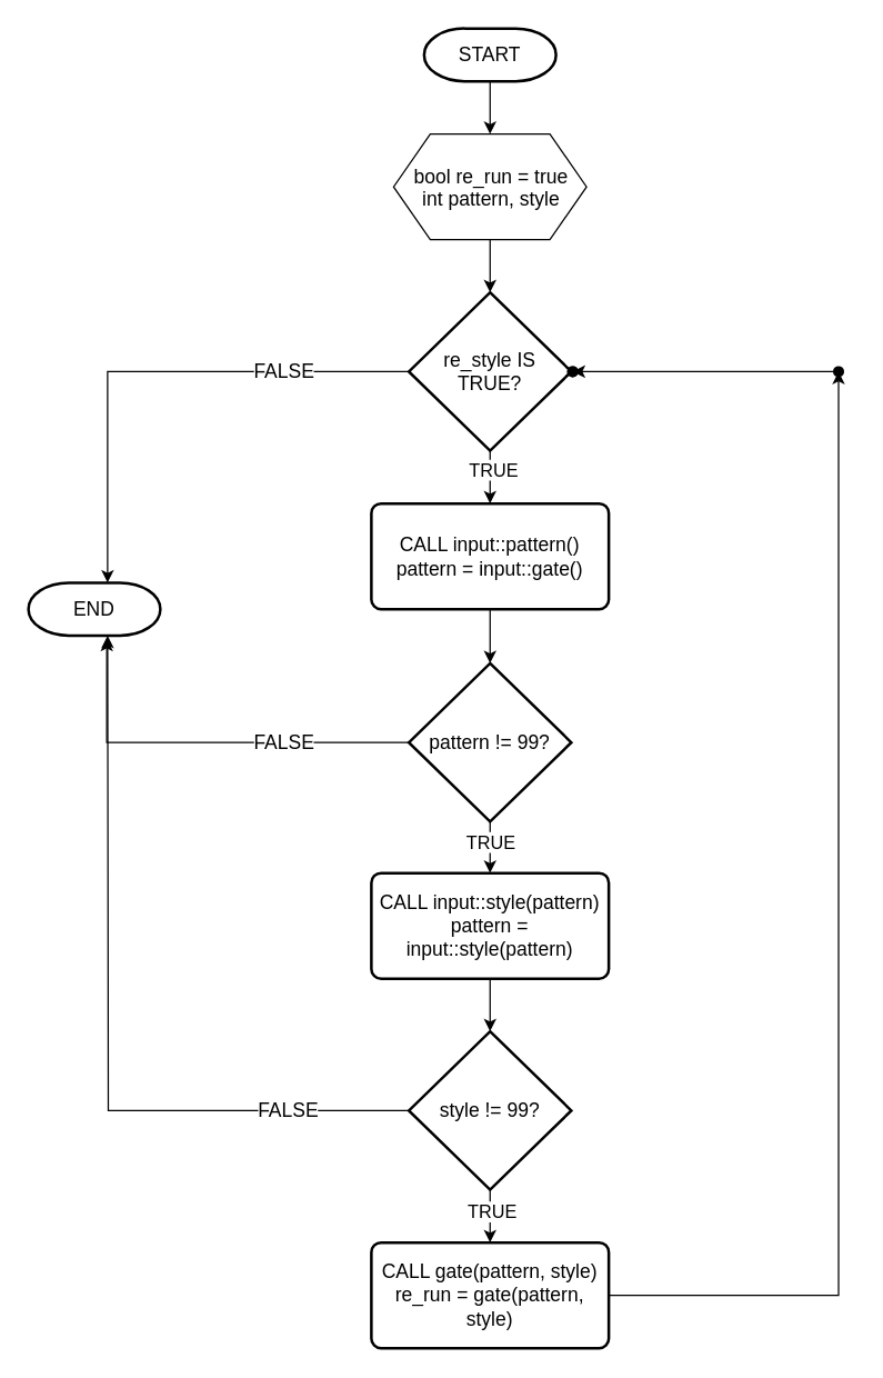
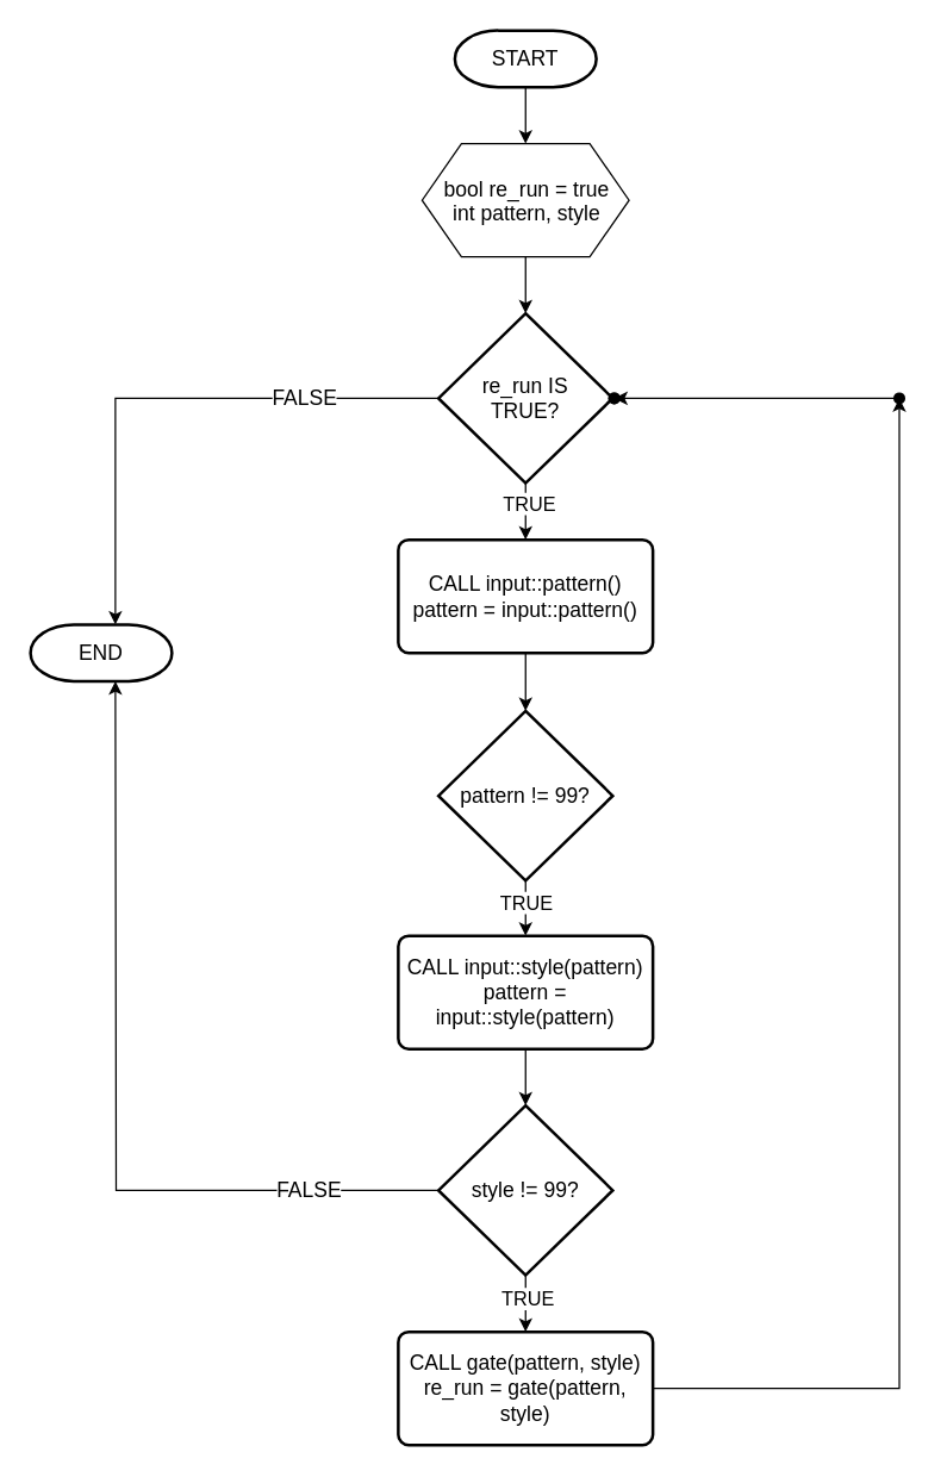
- <mxCell id="8" value="re_style IS&lt;div&gt;TRUE?&lt;/div&gt;" style="strokeWidth=2;html=1;shape=mxgraph.flowchart.decision;whiteSpace=wrap;fontSize=14;" parent="1" vertex="1"><mxGeometry x="294" y="210" width="117" height="114" as="geometry" /></mxCell>
+ <mxCell id="8" value="re_run IS&lt;div&gt;TRUE?&lt;/div&gt;" style="strokeWidth=2;html=1;shape=mxgraph.flowchart.decision;whiteSpace=wrap;fontSize=14;" parent="1" vertex="1"><mxGeometry x="294" y="210" width="117" height="114" as="geometry" /></mxCell>
- <mxCell id="10" value="CALL input::pattern()&lt;div style=&quot;font-size: 14px;&quot;&gt;pattern = input::gate()&lt;/div&gt;" style="rounded=1;whiteSpace=wrap;html=1;absoluteArcSize=1;arcSize=14;strokeWidth=2;fontSize=14;" parent="1" vertex="1"><mxGeometry x="267" y="362" width="171" height="76" as="geometry" /></mxCell>
+ <mxCell id="10" value="CALL input::pattern()&lt;div style=&quot;font-size: 14px;&quot;&gt;pattern = input::pattern()&lt;/div&gt;" style="rounded=1;whiteSpace=wrap;html=1;absoluteArcSize=1;arcSize=14;strokeWidth=2;fontSize=14;" parent="1" vertex="1"><mxGeometry x="267" y="362" width="171" height="76" as="geometry" /></mxCell>
- <mxCell id="30" style="edgeStyle=orthogonalEdgeStyle;rounded=0;orthogonalLoop=1;jettySize=auto;html=1;exitX=0;exitY=0.5;exitDx=0;exitDy=0;exitPerimeter=0;entryX=0.594;entryY=1.058;entryDx=0;entryDy=0;entryPerimeter=0;" parent="1" source="13" target="27" edge="1"><mxGeometry relative="1" as="geometry" /></mxCell>
- <mxCell id="31" value="&lt;font style=&quot;font-size: 14px;&quot;&gt;FALSE&lt;/font&gt;" style="edgeLabel;html=1;align=center;verticalAlign=middle;resizable=0;points=[];" parent="30" vertex="1" connectable="0"><mxGeometry x="-0.378" y="-1" relative="1" as="geometry"><mxPoint as="offset" /></mxGeometry></mxCell>
